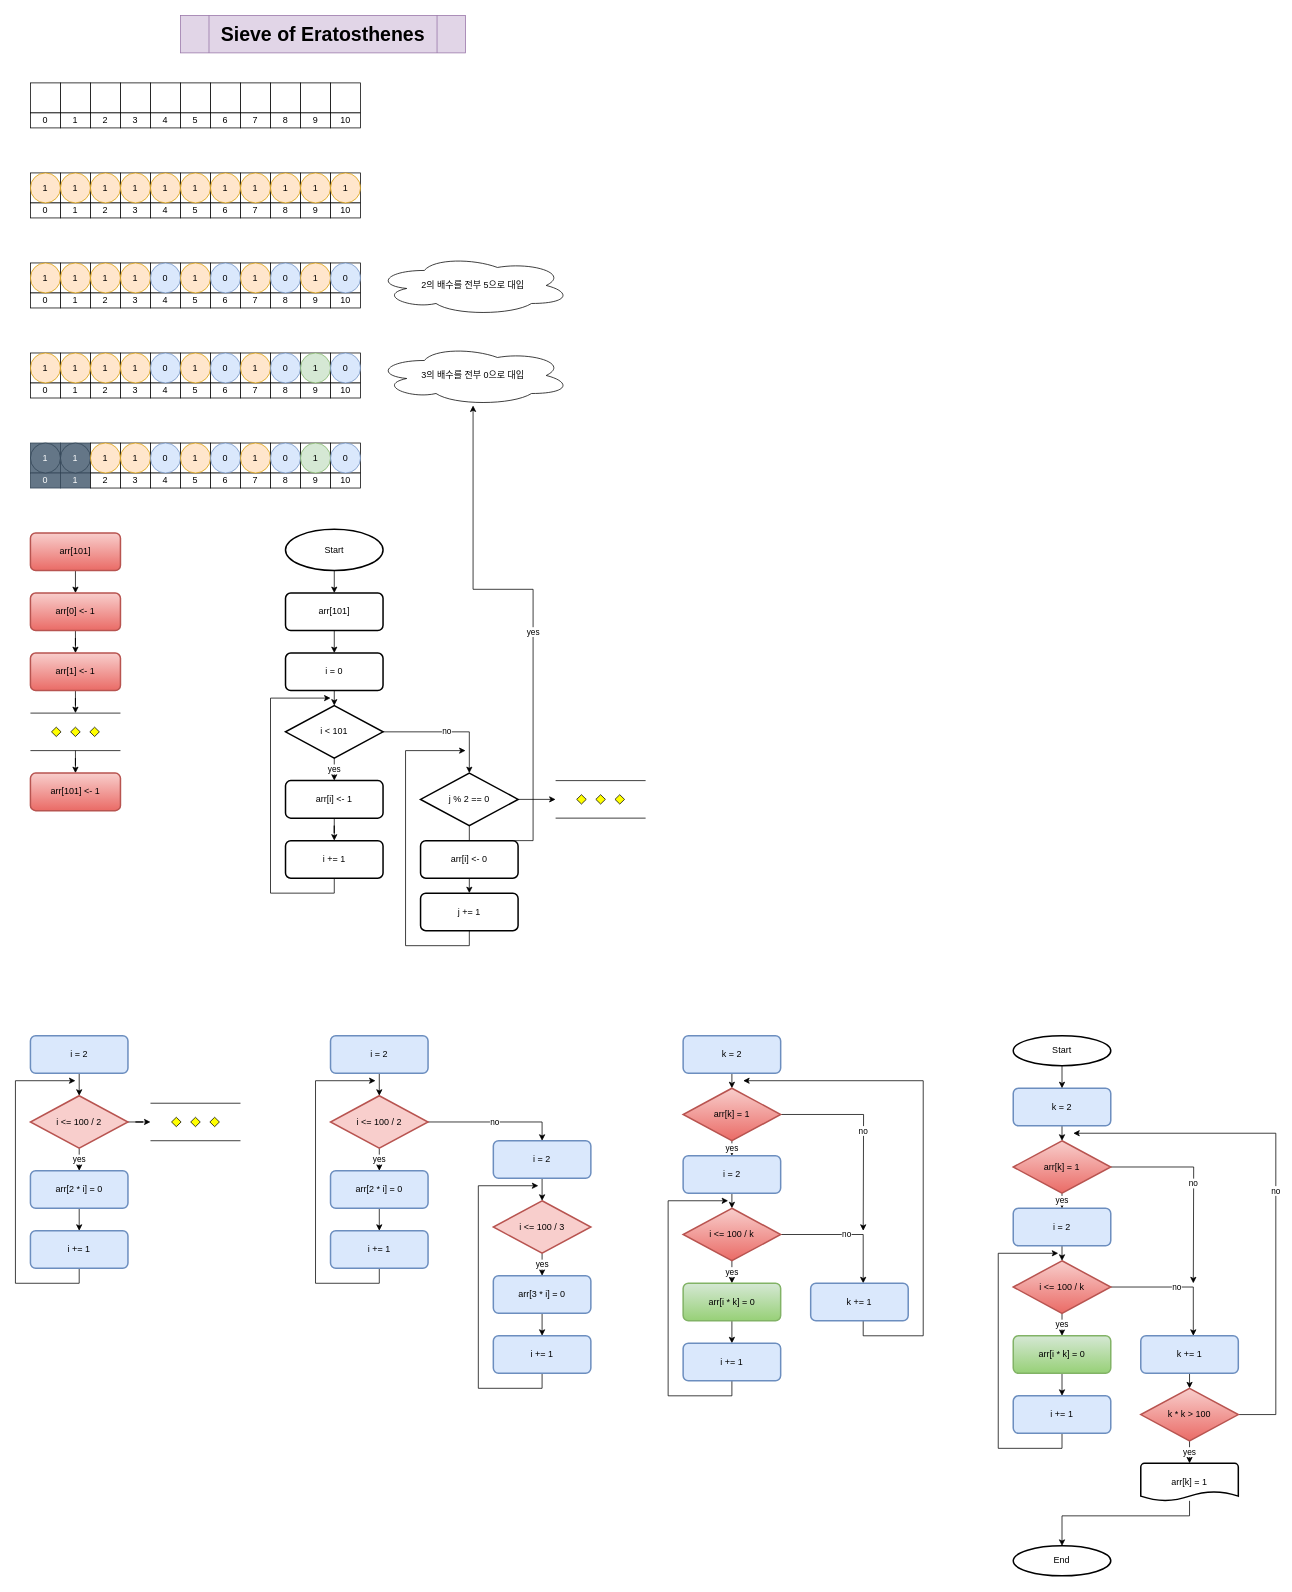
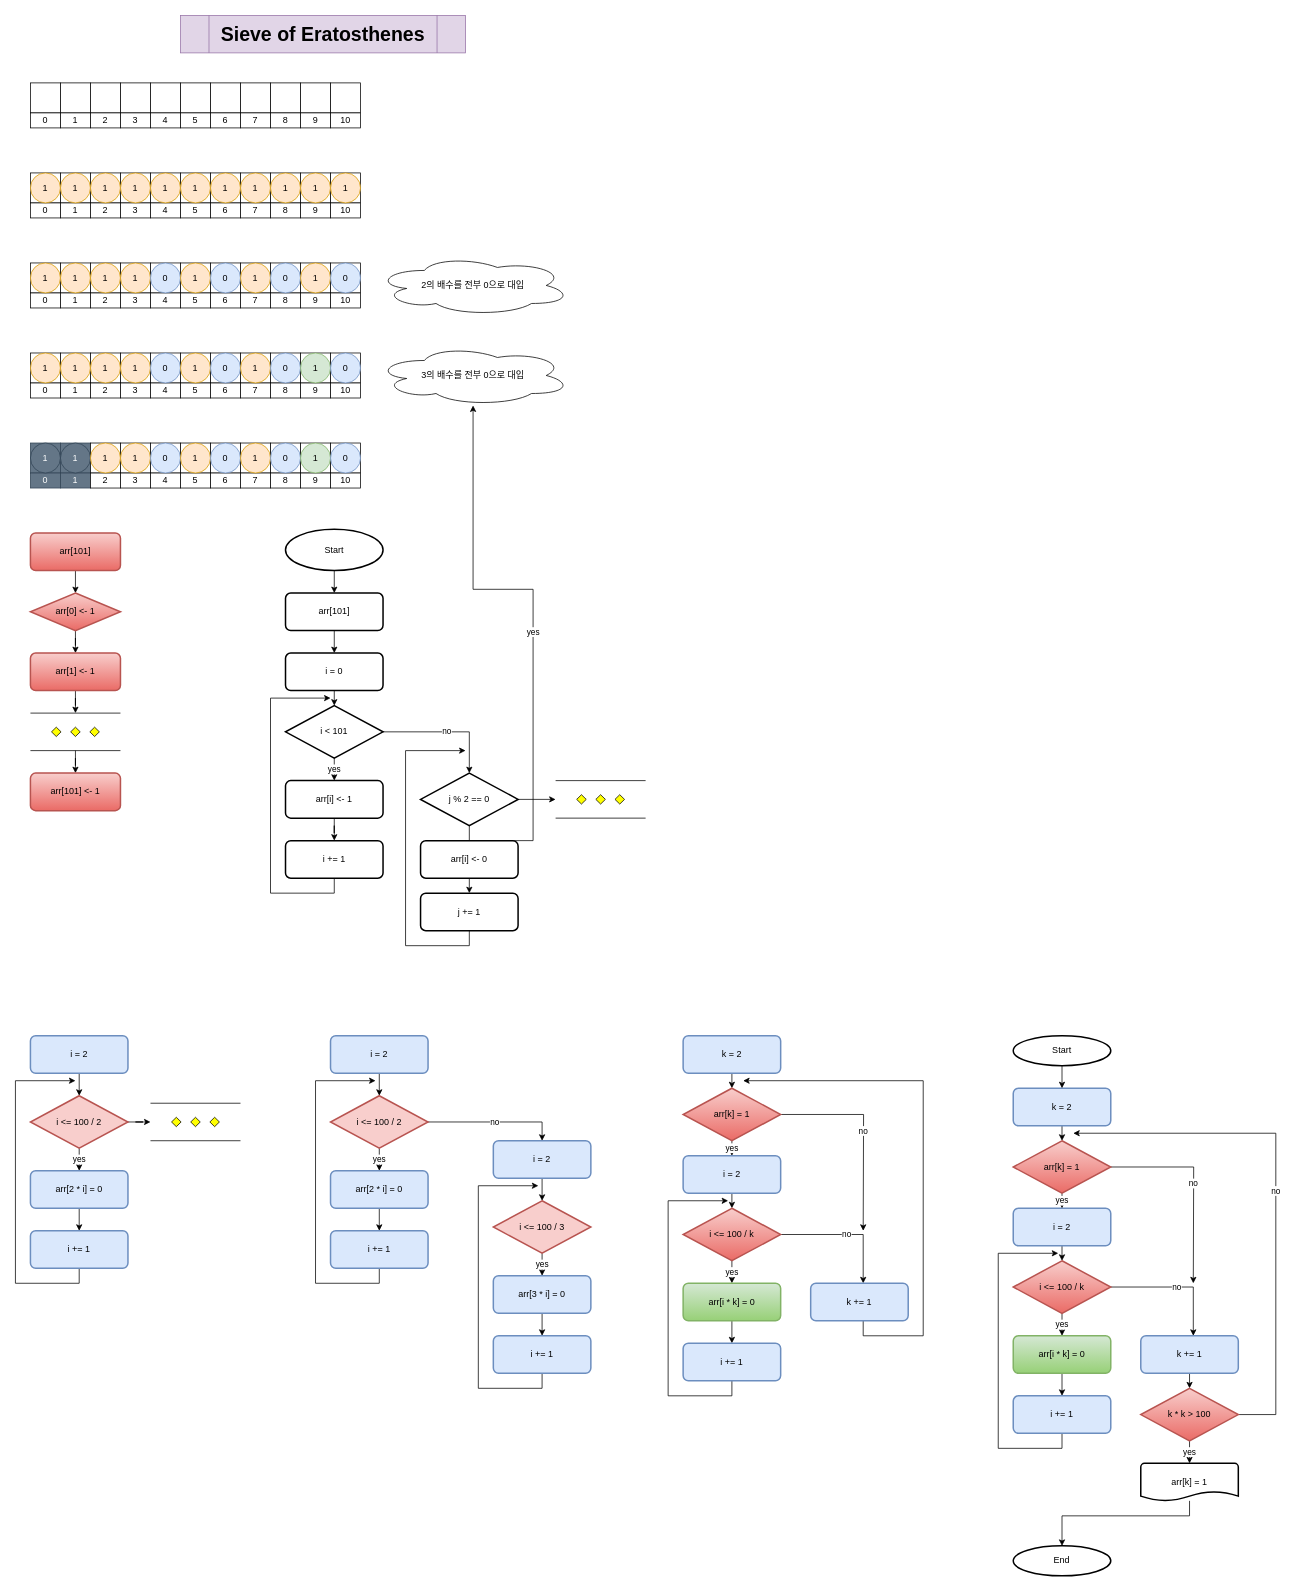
- <mxCell id="125" value="2의 배수를 전부 5으로 대입" style="ellipse;shape=cloud;whiteSpace=wrap;html=1;" vertex="1" parent="1"><mxGeometry x="500" y="340" width="260" height="80" as="geometry" /></mxCell>
+ <mxCell id="125" value="2의 배수를 전부 0으로 대입" style="ellipse;shape=cloud;whiteSpace=wrap;html=1;" vertex="1" parent="1"><mxGeometry x="500" y="340" width="260" height="80" as="geometry" /></mxCell>
- <mxCell id="163" value="arr[0] &amp;lt;- 1" style="rounded=1;whiteSpace=wrap;html=1;absoluteArcSize=1;arcSize=14;strokeWidth=2;gradientColor=#ea6b66;fillColor=#f8cecc;strokeColor=#b85450;" vertex="1" parent="1"><mxGeometry x="40" y="790" width="120" height="50" as="geometry" /></mxCell>
+ <mxCell id="163" value="arr[0] &amp;lt;- 1" style="rhombus;whiteSpace=wrap;html=1;absoluteArcSize=1;arcSize=14;strokeWidth=2;gradientColor=#ea6b66;fillColor=#f8cecc;strokeColor=#b85450;" vertex="1" parent="1"><mxGeometry x="40" y="790" width="120" height="50" as="geometry" /></mxCell>
